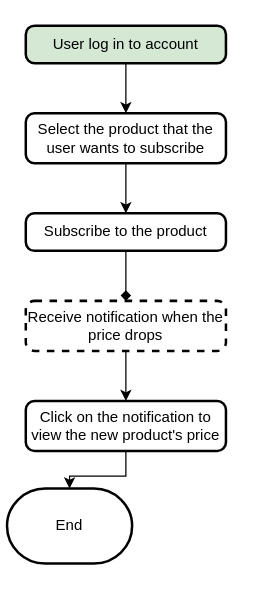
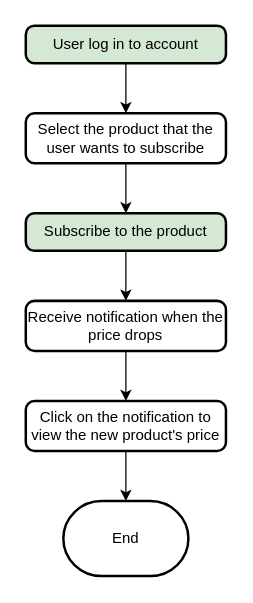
- <mxCell id="7" value="Subscribe to the product" style="rounded=1;whiteSpace=wrap;html=1;absoluteArcSize=1;arcSize=14;strokeWidth=2;" vertex="1" parent="1"><mxGeometry x="20" y="170" width="160" height="30" as="geometry" /></mxCell>
+ <mxCell id="7" value="Subscribe to the product" style="rounded=1;whiteSpace=wrap;html=1;absoluteArcSize=1;arcSize=14;strokeWidth=2;fillColor=#d5e8d4;" vertex="1" parent="1"><mxGeometry x="20" y="170" width="160" height="30" as="geometry" /></mxCell>
- <mxCell id="6" style="edgeStyle=orthogonalEdgeStyle;rounded=0;orthogonalLoop=1;jettySize=auto;html=1;exitX=0.5;exitY=1;exitDx=0;exitDy=0;entryX=0.5;entryY=0;entryDx=0;entryDy=0;endArrow=diamond;" edge="1" parent="1" source="7" target="9"><mxGeometry relative="1" as="geometry" /></mxCell>
+ <mxCell id="6" style="edgeStyle=orthogonalEdgeStyle;rounded=0;orthogonalLoop=1;jettySize=auto;html=1;exitX=0.5;exitY=1;exitDx=0;exitDy=0;entryX=0.5;entryY=0;entryDx=0;entryDy=0;" edge="1" parent="1" source="7" target="9"><mxGeometry relative="1" as="geometry" /></mxCell>
- <mxCell id="9" value="Receive notification when the price drops" style="rounded=1;whiteSpace=wrap;html=1;absoluteArcSize=1;arcSize=14;strokeWidth=2;dashed=1;" vertex="1" parent="1"><mxGeometry x="20" y="240" width="160" height="40" as="geometry" /></mxCell>
+ <mxCell id="9" value="Receive notification when the price drops" style="rounded=1;whiteSpace=wrap;html=1;absoluteArcSize=1;arcSize=14;strokeWidth=2;" vertex="1" parent="1"><mxGeometry x="20" y="240" width="160" height="40" as="geometry" /></mxCell>
- <mxCell id="12" value="End" style="strokeWidth=2;html=1;shape=mxgraph.flowchart.terminator;whiteSpace=wrap;" vertex="1" parent="1"><mxGeometry x="5" y="390" width="100" height="60" as="geometry" /></mxCell>
+ <mxCell id="12" value="End" style="strokeWidth=2;html=1;shape=mxgraph.flowchart.terminator;whiteSpace=wrap;" vertex="1" parent="1"><mxGeometry x="50" y="400" width="100" height="60" as="geometry" /></mxCell>
